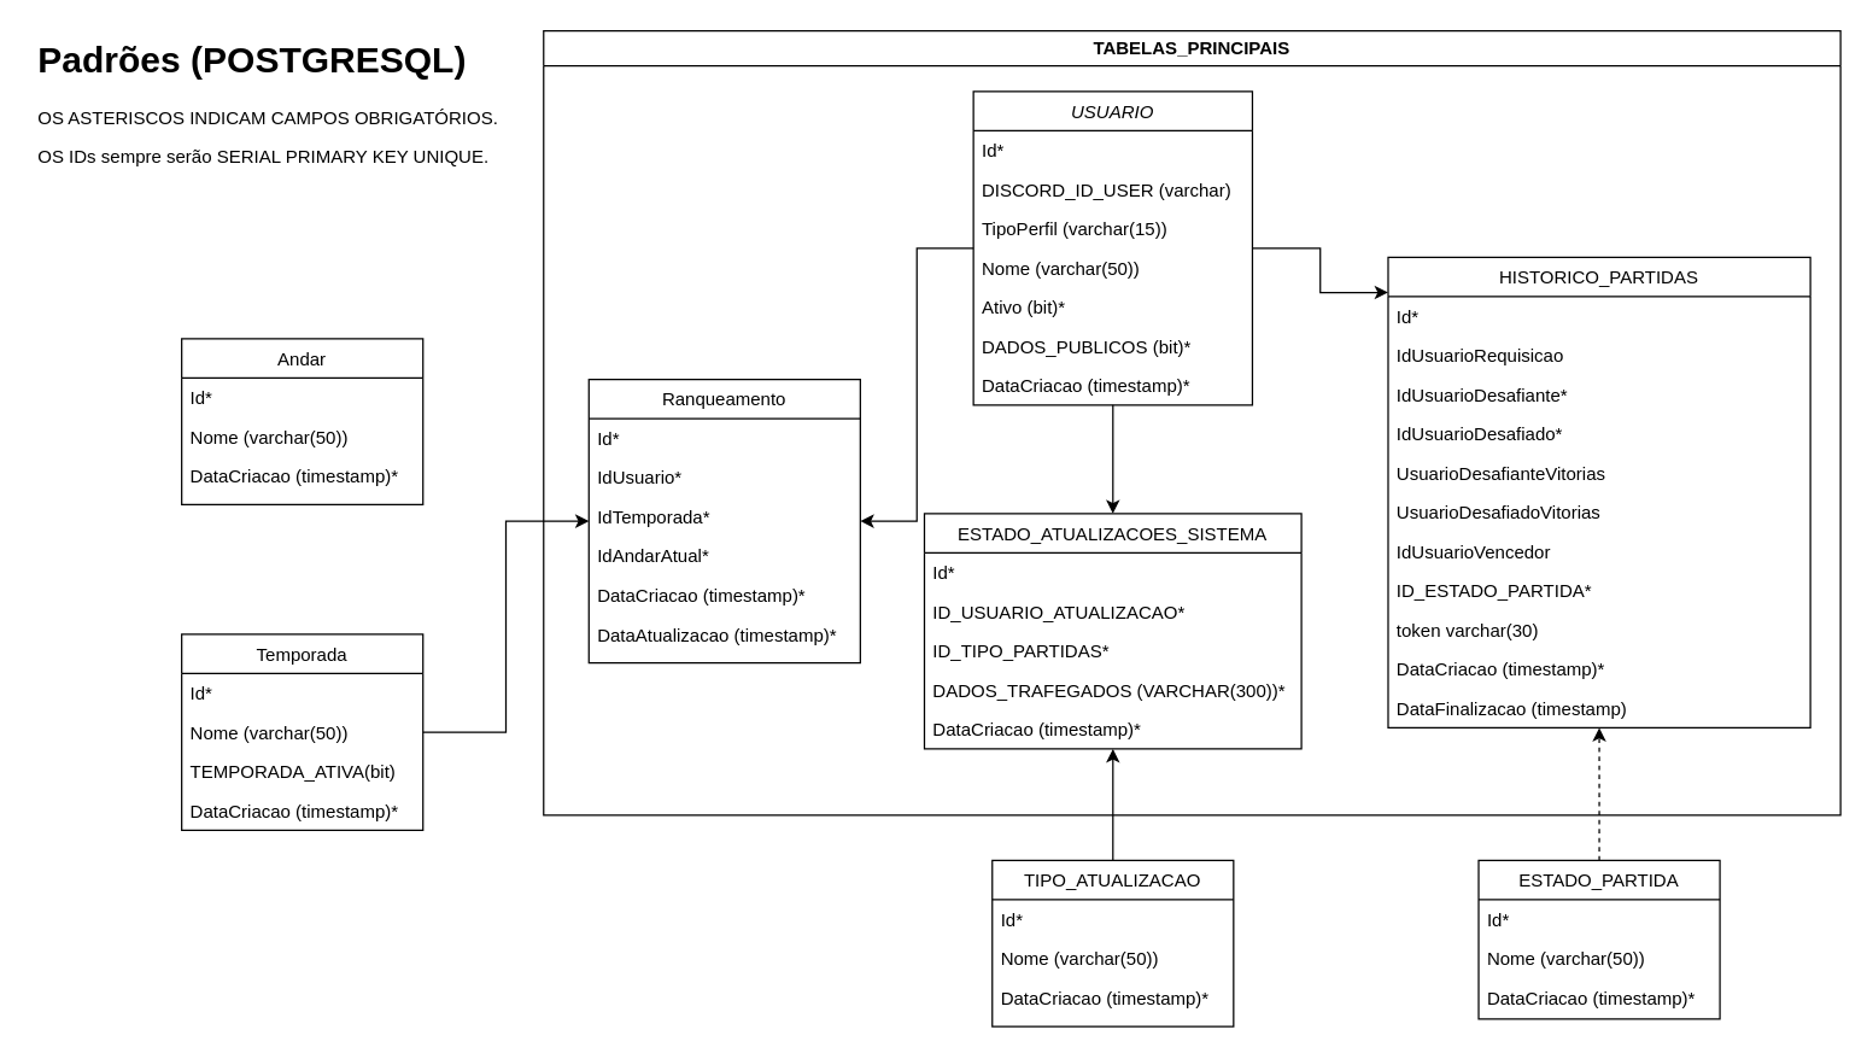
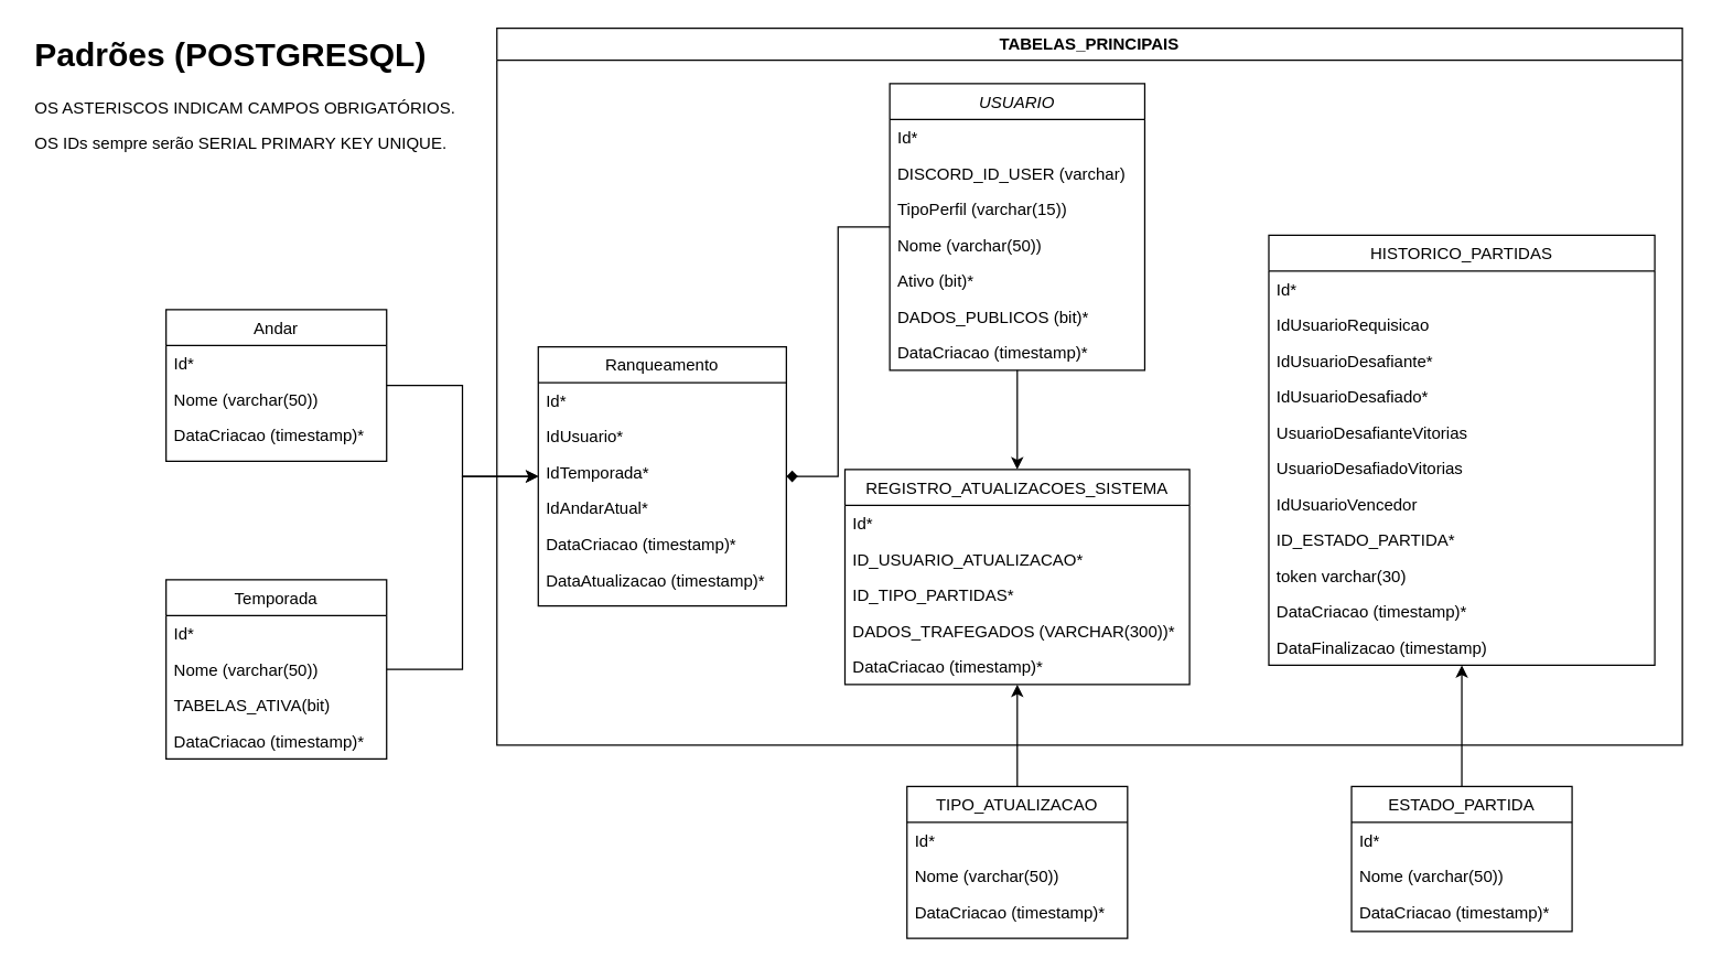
- <mxCell id="11" style="edgeStyle=orthogonalEdgeStyle;rounded=0;orthogonalLoop=1;jettySize=auto;html=1;entryX=0;entryY=0.075;entryDx=0;entryDy=0;entryPerimeter=0;" parent="1" source="3" target="44" edge="1"><mxGeometry relative="1" as="geometry" /></mxCell>
+ <mxCell id="29" style="edgeStyle=orthogonalEdgeStyle;rounded=0;orthogonalLoop=1;jettySize=auto;html=1;" parent="1" source="19" target="37" edge="1"><mxGeometry relative="1" as="geometry" /></mxCell>
- <mxCell id="12" style="edgeStyle=orthogonalEdgeStyle;rounded=0;orthogonalLoop=1;jettySize=auto;html=1;" parent="1" source="3" target="37" edge="1"><mxGeometry relative="1" as="geometry" /></mxCell>
+ <mxCell id="12" style="edgeStyle=orthogonalEdgeStyle;rounded=0;orthogonalLoop=1;jettySize=auto;html=1;endArrow=diamond;" parent="1" source="3" target="37" edge="1"><mxGeometry relative="1" as="geometry" /></mxCell>
- <mxCell id="31" value="ESTADO_ATUALIZACOES_SISTEMA" style="swimlane;fontStyle=0;align=center;verticalAlign=top;childLayout=stackLayout;horizontal=1;startSize=26;horizontalStack=0;resizeParent=1;resizeLast=0;collapsible=1;marginBottom=0;rounded=0;shadow=0;strokeWidth=1;" parent="30" vertex="1"><mxGeometry x="252.5" y="320" width="250" height="156" as="geometry"><mxRectangle x="550" y="140" width="160" height="26" as="alternateBounds" /></mxGeometry></mxCell>
+ <mxCell id="31" value="REGISTRO_ATUALIZACOES_SISTEMA" style="swimlane;fontStyle=0;align=center;verticalAlign=top;childLayout=stackLayout;horizontal=1;startSize=26;horizontalStack=0;resizeParent=1;resizeLast=0;collapsible=1;marginBottom=0;rounded=0;shadow=0;strokeWidth=1;" parent="30" vertex="1"><mxGeometry x="252.5" y="320" width="250" height="156" as="geometry"><mxRectangle x="550" y="140" width="160" height="26" as="alternateBounds" /></mxGeometry></mxCell>
- <mxCell id="17" value="TEMPORADA_ATIVA(bit)" style="text;align=left;verticalAlign=top;spacingLeft=4;spacingRight=4;overflow=hidden;rotatable=0;points=[[0,0.5],[1,0.5]];portConstraint=eastwest;rounded=0;shadow=0;html=0;" parent="14" vertex="1"><mxGeometry y="78" width="160" height="26" as="geometry" /></mxCell>
+ <mxCell id="17" value="TABELAS_ATIVA(bit)" style="text;align=left;verticalAlign=top;spacingLeft=4;spacingRight=4;overflow=hidden;rotatable=0;points=[[0,0.5],[1,0.5]];portConstraint=eastwest;rounded=0;shadow=0;html=0;" parent="14" vertex="1"><mxGeometry y="78" width="160" height="26" as="geometry" /></mxCell>
- <mxCell id="24" style="edgeStyle=orthogonalEdgeStyle;rounded=0;orthogonalLoop=1;jettySize=auto;html=1;dashed=1;" parent="1" source="25" target="44" edge="1"><mxGeometry relative="1" as="geometry"><mxPoint x="1310" y="488" as="sourcePoint" /><mxPoint x="1120" y="565" as="targetPoint" /></mxGeometry></mxCell>
+ <mxCell id="24" style="edgeStyle=orthogonalEdgeStyle;rounded=0;orthogonalLoop=1;jettySize=auto;html=1;" parent="1" source="25" target="44" edge="1"><mxGeometry relative="1" as="geometry"><mxPoint x="1310" y="488" as="sourcePoint" /><mxPoint x="1120" y="565" as="targetPoint" /></mxGeometry></mxCell>
